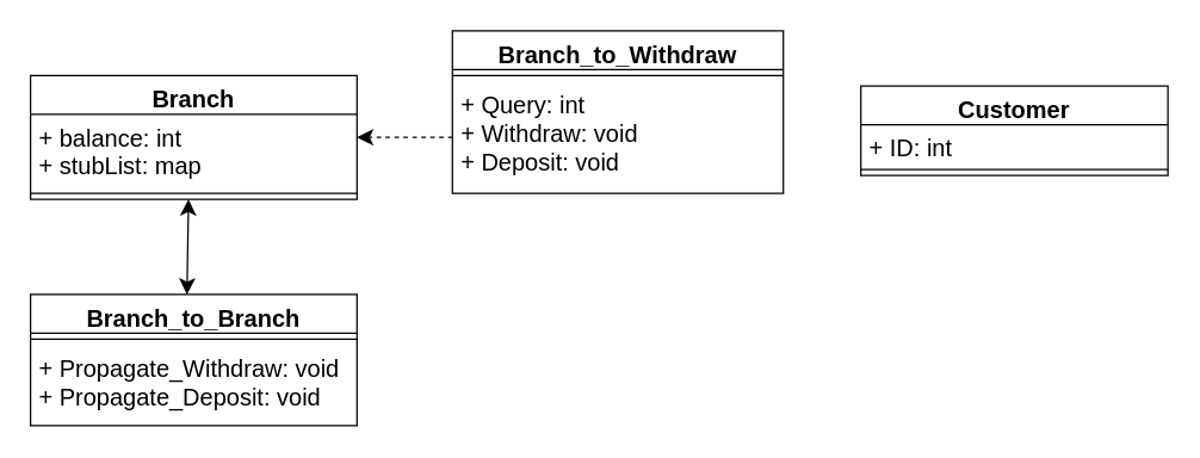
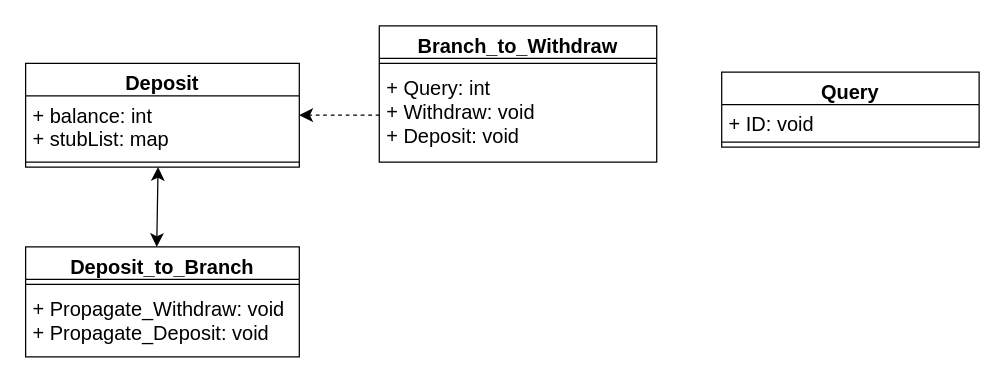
- <mxCell id="11" value="Branch" style="swimlane;fontStyle=1;align=center;verticalAlign=top;childLayout=stackLayout;horizontal=1;startSize=26;horizontalStack=0;resizeParent=1;resizeParentMax=0;resizeLast=0;collapsible=1;marginBottom=0;whiteSpace=wrap;html=1;fontSize=16;" vertex="1" parent="1"><mxGeometry x="20" y="50" width="219" height="83" as="geometry" /></mxCell>
+ <mxCell id="11" value="Deposit" style="swimlane;fontStyle=1;align=center;verticalAlign=top;childLayout=stackLayout;horizontal=1;startSize=26;horizontalStack=0;resizeParent=1;resizeParentMax=0;resizeLast=0;collapsible=1;marginBottom=0;whiteSpace=wrap;html=1;fontSize=16;" vertex="1" parent="1"><mxGeometry x="20" y="50" width="219" height="83" as="geometry" /></mxCell>
- <mxCell id="5" value="Customer" style="swimlane;fontStyle=1;align=center;verticalAlign=top;childLayout=stackLayout;horizontal=1;startSize=26;horizontalStack=0;resizeParent=1;resizeParentMax=0;resizeLast=0;collapsible=1;marginBottom=0;whiteSpace=wrap;html=1;fontSize=16;" vertex="1" parent="1"><mxGeometry x="577" y="57" width="206" height="60" as="geometry" /></mxCell>
+ <mxCell id="5" value="Query" style="swimlane;fontStyle=1;align=center;verticalAlign=top;childLayout=stackLayout;horizontal=1;startSize=26;horizontalStack=0;resizeParent=1;resizeParentMax=0;resizeLast=0;collapsible=1;marginBottom=0;whiteSpace=wrap;html=1;fontSize=16;" vertex="1" parent="1"><mxGeometry x="577" y="57" width="206" height="60" as="geometry" /></mxCell>
- <mxCell id="6" value="+ ID: int" style="text;strokeColor=none;fillColor=none;align=left;verticalAlign=top;spacingLeft=4;spacingRight=4;overflow=hidden;rotatable=0;points=[[0,0.5],[1,0.5]];portConstraint=eastwest;whiteSpace=wrap;html=1;fontSize=16;" vertex="1" parent="5"><mxGeometry y="26" width="206" height="26" as="geometry" /></mxCell>
+ <mxCell id="6" value="+ ID: void" style="text;strokeColor=none;fillColor=none;align=left;verticalAlign=top;spacingLeft=4;spacingRight=4;overflow=hidden;rotatable=0;points=[[0,0.5],[1,0.5]];portConstraint=eastwest;whiteSpace=wrap;html=1;fontSize=16;" vertex="1" parent="5"><mxGeometry y="26" width="206" height="26" as="geometry" /></mxCell>
- <mxCell id="8" value="Branch_to_Branch" style="swimlane;fontStyle=1;align=center;verticalAlign=top;childLayout=stackLayout;horizontal=1;startSize=26;horizontalStack=0;resizeParent=1;resizeParentMax=0;resizeLast=0;collapsible=1;marginBottom=0;whiteSpace=wrap;html=1;fontSize=16;" vertex="1" parent="1"><mxGeometry x="20" y="197" width="219" height="88" as="geometry" /></mxCell>
+ <mxCell id="8" value="Deposit_to_Branch" style="swimlane;fontStyle=1;align=center;verticalAlign=top;childLayout=stackLayout;horizontal=1;startSize=26;horizontalStack=0;resizeParent=1;resizeParentMax=0;resizeLast=0;collapsible=1;marginBottom=0;whiteSpace=wrap;html=1;fontSize=16;" vertex="1" parent="1"><mxGeometry x="20" y="197" width="219" height="88" as="geometry" /></mxCell>
